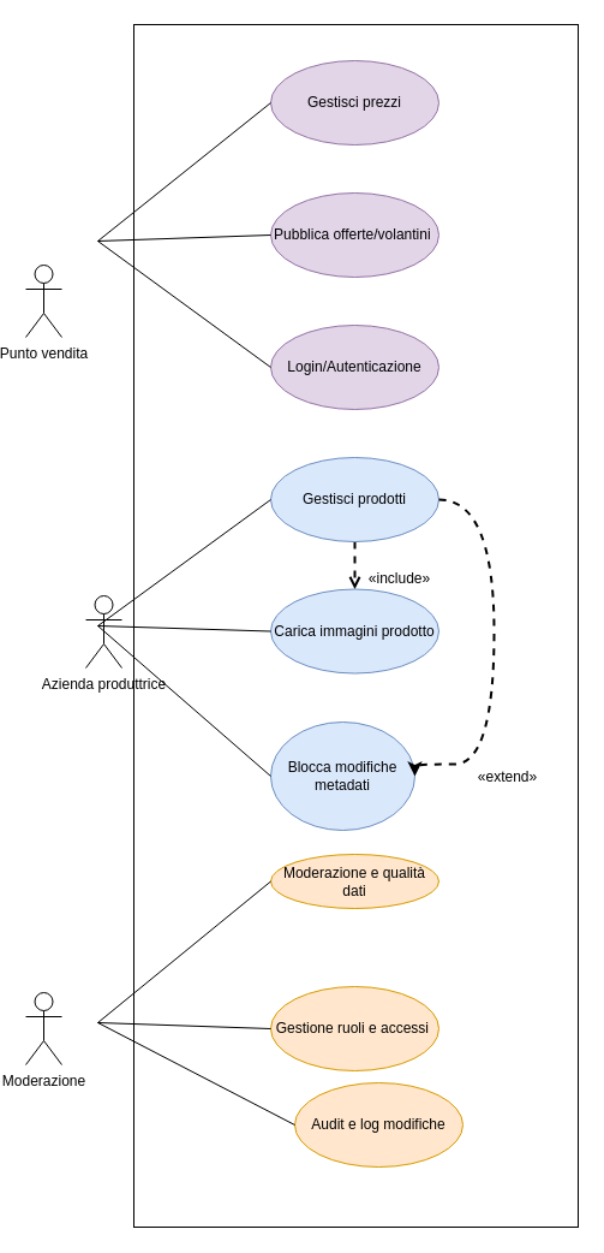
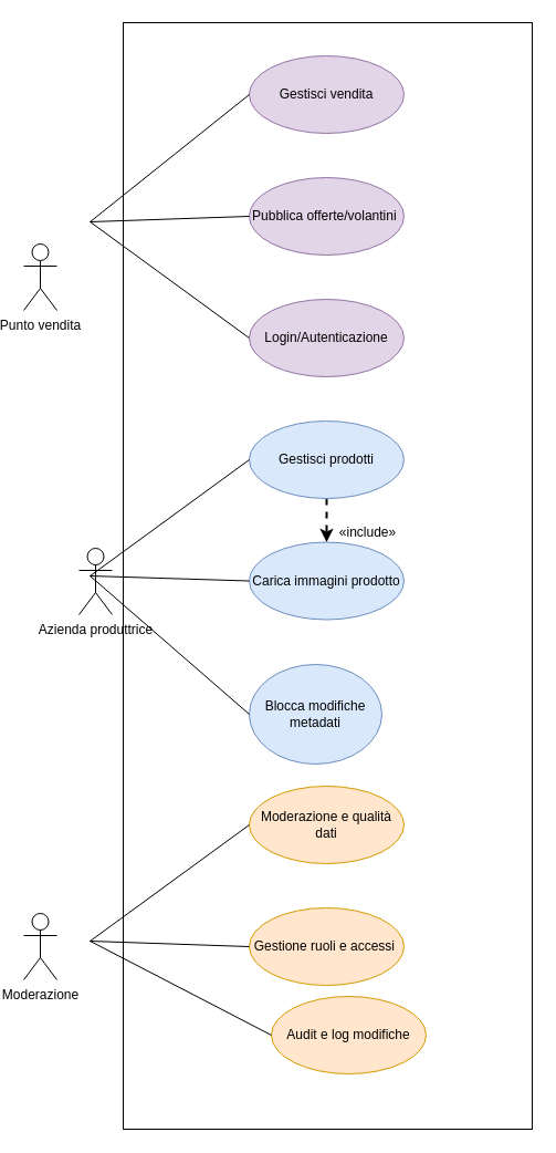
- <mxCell id="5" value="Gestisci prezzi" style="ellipse;whiteSpace=wrap;html=1;fillColor=#e1d5e7;strokeColor=#9673a6;" vertex="1" parent="1"><mxGeometry x="224" y="50" width="140" height="70" as="geometry" /></mxCell>
+ <mxCell id="5" value="Gestisci vendita" style="ellipse;whiteSpace=wrap;html=1;fillColor=#e1d5e7;strokeColor=#9673a6;" vertex="1" parent="1"><mxGeometry x="224" y="50" width="140" height="70" as="geometry" /></mxCell>
- <mxCell id="8" value="" style="edgeStyle=orthogonalEdgeStyle;rounded=0;orthogonalLoop=1;jettySize=auto;html=1;dashed=1;strokeWidth=2;endArrow=open;" edge="1" parent="1" source="10" target="11"><mxGeometry relative="1" as="geometry" /></mxCell>
+ <mxCell id="8" value="" style="edgeStyle=orthogonalEdgeStyle;rounded=0;orthogonalLoop=1;jettySize=auto;html=1;dashed=1;strokeWidth=2;" edge="1" parent="1" source="10" target="11"><mxGeometry relative="1" as="geometry" /></mxCell>
- <mxCell id="25" value="" style="endArrow=classic;html=1;rounded=0;exitX=1;exitY=0.5;exitDx=0;exitDy=0;entryX=1;entryY=0.5;entryDx=0;entryDy=0;edgeStyle=orthogonalEdgeStyle;curved=1;dashed=1;strokeWidth=2;" edge="1" parent="1" source="10" target="12"><mxGeometry width="50" height="50" relative="1" as="geometry"><mxPoint x="80" y="650" as="sourcePoint" /><mxPoint x="130" y="600" as="targetPoint" /><Array as="points"><mxPoint x="410" y="415" /><mxPoint x="410" y="635" /></Array></mxGeometry></mxCell>
- <mxCell id="26" value="&lt;font style=&quot;font-size: 12px;&quot;&gt;«extend»&lt;/font&gt;" style="edgeLabel;html=1;align=center;verticalAlign=middle;resizable=0;points=[];" vertex="1" connectable="0" parent="25"><mxGeometry x="0.006" relative="1" as="geometry"><mxPoint x="10" y="104" as="offset" /></mxGeometry></mxCell>
- <mxCell id="13" value="Moderazione e qualità dati" style="ellipse;whiteSpace=wrap;html=1;fillColor=#ffe6cc;strokeColor=#d79b00;" vertex="1" parent="1"><mxGeometry x="224" y="710" width="140" height="45" as="geometry" /></mxCell>
+ <mxCell id="13" value="Moderazione e qualità dati" style="ellipse;whiteSpace=wrap;html=1;fillColor=#ffe6cc;strokeColor=#d79b00;" vertex="1" parent="1"><mxGeometry x="224" y="710" width="140" height="70" as="geometry" /></mxCell>
